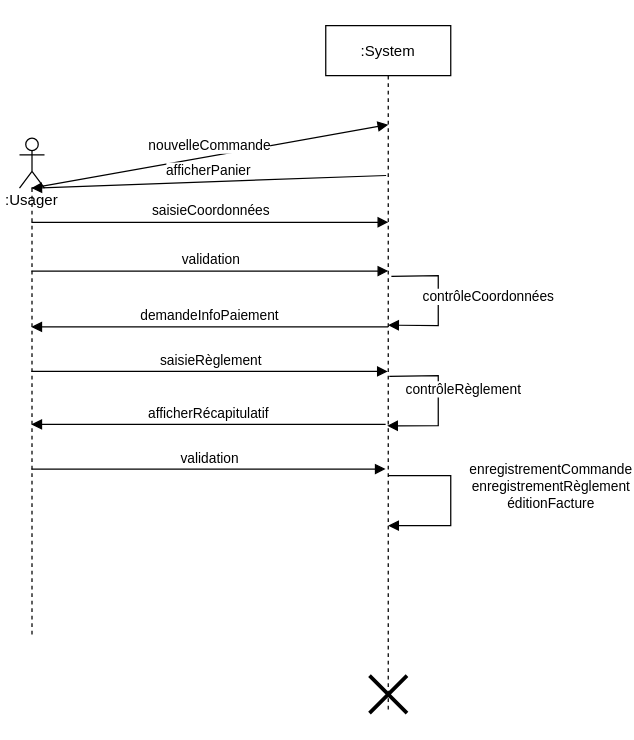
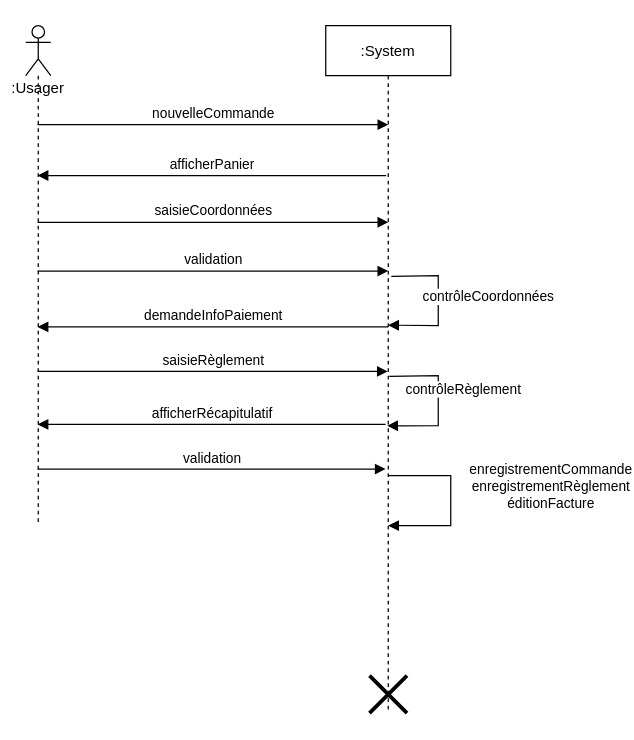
- <mxCell id="7" value=":Usager" style="shape=umlLifeline;participant=umlActor;perimeter=lifelinePerimeter;whiteSpace=wrap;html=1;container=1;collapsible=0;recursiveResize=0;verticalAlign=top;spacingTop=36;outlineConnect=0;" vertex="1" parent="1"><mxGeometry x="15" y="110" width="20" height="400" as="geometry" /></mxCell>
+ <mxCell id="7" value=":Usager" style="shape=umlLifeline;participant=umlActor;perimeter=lifelinePerimeter;whiteSpace=wrap;html=1;container=1;collapsible=0;recursiveResize=0;verticalAlign=top;spacingTop=36;outlineConnect=0;" vertex="1" parent="1"><mxGeometry x="20" y="20" width="20" height="400" as="geometry" /></mxCell>
